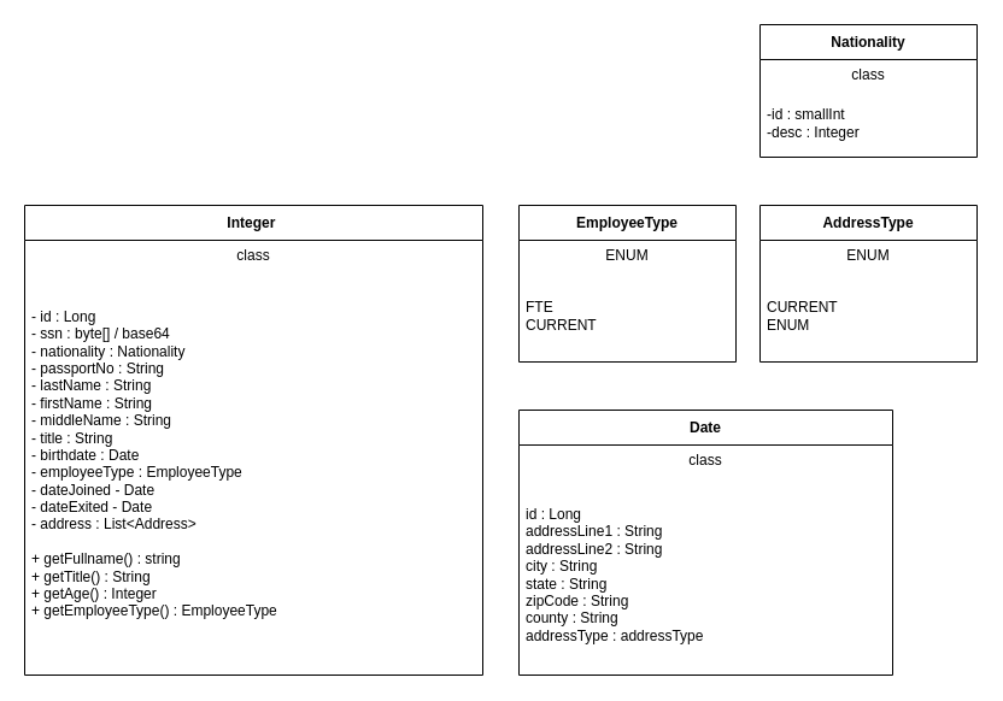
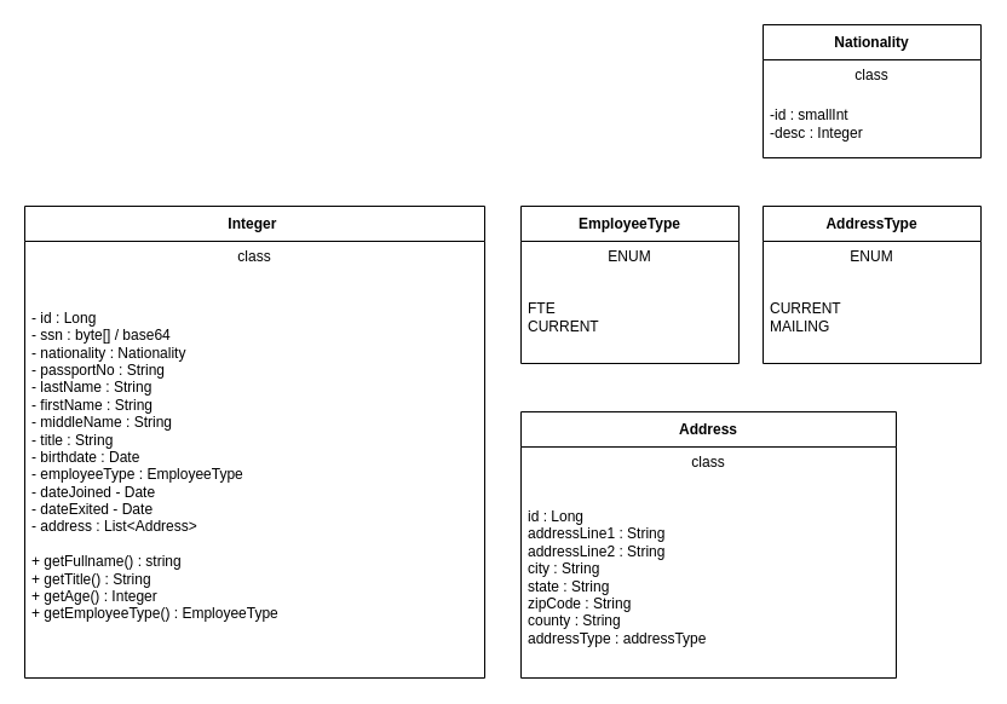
- <mxCell id="13" value="&lt;div&gt;CURRENT&lt;/div&gt;&lt;div&gt;ENUM&lt;/div&gt;" style="text;html=1;strokeColor=none;fillColor=none;align=left;verticalAlign=middle;spacingLeft=4;spacingRight=4;overflow=hidden;rotatable=0;points=[[0,0.5],[1,0.5]];portConstraint=eastwest;whiteSpace=wrap;" vertex="1" parent="11"><mxGeometry y="54" width="180" height="76" as="geometry" /></mxCell>
+ <mxCell id="13" value="&lt;div&gt;CURRENT&lt;/div&gt;&lt;div&gt;MAILING&lt;/div&gt;" style="text;html=1;strokeColor=none;fillColor=none;align=left;verticalAlign=middle;spacingLeft=4;spacingRight=4;overflow=hidden;rotatable=0;points=[[0,0.5],[1,0.5]];portConstraint=eastwest;whiteSpace=wrap;" vertex="1" parent="11"><mxGeometry y="54" width="180" height="76" as="geometry" /></mxCell>
- <mxCell id="8" value="Date" style="swimlane;fontStyle=1;align=center;verticalAlign=middle;childLayout=stackLayout;horizontal=1;startSize=29;horizontalStack=0;resizeParent=1;resizeParentMax=0;resizeLast=0;collapsible=0;marginBottom=0;html=1;whiteSpace=wrap;" vertex="1" parent="1"><mxGeometry x="430" y="340" width="310" height="220" as="geometry" /></mxCell>
+ <mxCell id="8" value="Address" style="swimlane;fontStyle=1;align=center;verticalAlign=middle;childLayout=stackLayout;horizontal=1;startSize=29;horizontalStack=0;resizeParent=1;resizeParentMax=0;resizeLast=0;collapsible=0;marginBottom=0;html=1;whiteSpace=wrap;" vertex="1" parent="1"><mxGeometry x="430" y="340" width="310" height="220" as="geometry" /></mxCell>
